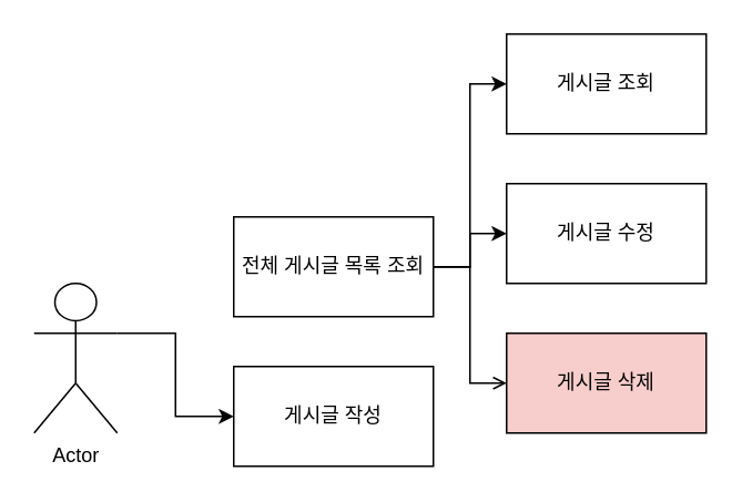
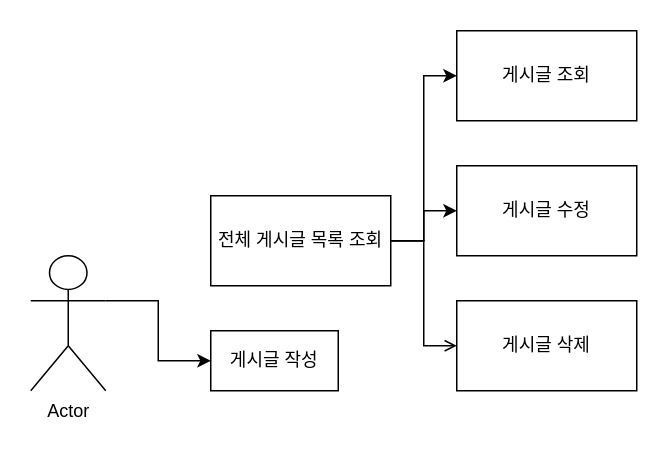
- <mxCell id="11" value="게시글 삭제" style="rounded=0;whiteSpace=wrap;html=1;fillColor=#f8cecc;" vertex="1" parent="1"><mxGeometry x="304" y="200" width="120" height="60" as="geometry" /></mxCell>
+ <mxCell id="11" value="게시글 삭제" style="rounded=0;whiteSpace=wrap;html=1;" vertex="1" parent="1"><mxGeometry x="304" y="200" width="120" height="60" as="geometry" /></mxCell>
- <mxCell id="8" value="게시글 작성" style="rounded=0;whiteSpace=wrap;html=1;" vertex="1" parent="1"><mxGeometry x="140" y="220" width="120" height="60" as="geometry" /></mxCell>
+ <mxCell id="8" value="게시글 작성" style="rounded=0;whiteSpace=wrap;html=1;" vertex="1" parent="1"><mxGeometry x="140" y="220" width="85" height="40" as="geometry" /></mxCell>
